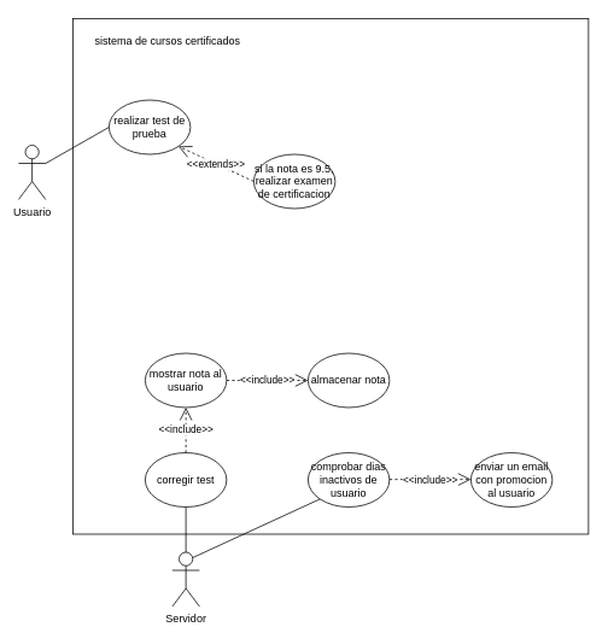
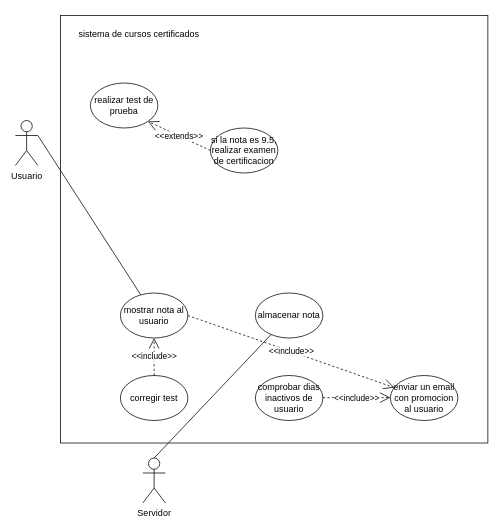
- <mxCell id="13" value="" style="endArrow=none;html=1;rounded=0;exitX=1;exitY=0.333;exitDx=0;exitDy=0;exitPerimeter=0;entryX=0;entryY=0.5;entryDx=0;entryDy=0;" edge="1" parent="1" source="4" target="5"><mxGeometry width="50" height="50" relative="1" as="geometry"><mxPoint x="310" y="380" as="sourcePoint" /><mxPoint x="360" y="330" as="targetPoint" /></mxGeometry></mxCell>
+ <mxCell id="13" value="" style="endArrow=none;html=1;rounded=0;exitX=1;exitY=0.333;exitDx=0;exitDy=0;exitPerimeter=0;" edge="1" parent="1" source="4" target="8"><mxGeometry width="50" height="50" relative="1" as="geometry"><mxPoint x="310" y="380" as="sourcePoint" /><mxPoint x="360" y="330" as="targetPoint" /></mxGeometry></mxCell>
- <mxCell id="18" value="&amp;lt;&amp;lt;include&amp;gt;&amp;gt;" style="endArrow=open;endSize=12;dashed=1;html=1;rounded=0;exitX=1;exitY=0.5;exitDx=0;exitDy=0;entryX=0;entryY=0.5;entryDx=0;entryDy=0;" edge="1" parent="1" source="8" target="9"><mxGeometry width="160" relative="1" as="geometry"><mxPoint x="215" y="510" as="sourcePoint" /><mxPoint x="215" y="460" as="targetPoint" /></mxGeometry></mxCell>
+ <mxCell id="18" value="&amp;lt;&amp;lt;include&amp;gt;&amp;gt;" style="endArrow=open;endSize=12;dashed=1;html=1;rounded=0;exitX=1;exitY=0.5;exitDx=0;exitDy=0;" edge="1" parent="1" source="8" target="11"><mxGeometry width="160" relative="1" as="geometry"><mxPoint x="215" y="510" as="sourcePoint" /><mxPoint x="215" y="460" as="targetPoint" /></mxGeometry></mxCell>
- <mxCell id="16" value="" style="endArrow=none;html=1;rounded=0;exitX=0.75;exitY=0.1;exitDx=0;exitDy=0;exitPerimeter=0;entryX=0;entryY=1;entryDx=0;entryDy=0;" edge="1" parent="1" source="6" target="10"><mxGeometry width="50" height="50" relative="1" as="geometry"><mxPoint x="310" y="380" as="sourcePoint" /><mxPoint x="360" y="330" as="targetPoint" /></mxGeometry></mxCell>
- <mxCell id="15" value="" style="endArrow=none;html=1;rounded=0;exitX=0.5;exitY=0;exitDx=0;exitDy=0;exitPerimeter=0;entryX=0.5;entryY=1;entryDx=0;entryDy=0;" edge="1" parent="1" source="6" target="7"><mxGeometry width="50" height="50" relative="1" as="geometry"><mxPoint x="310" y="380" as="sourcePoint" /><mxPoint x="360" y="330" as="targetPoint" /></mxGeometry></mxCell>
+ <mxCell id="15" value="" style="endArrow=none;html=1;rounded=0;exitX=0.5;exitY=0;exitDx=0;exitDy=0;exitPerimeter=0;" edge="1" parent="1" source="6" target="9"><mxGeometry width="50" height="50" relative="1" as="geometry"><mxPoint x="310" y="380" as="sourcePoint" /><mxPoint x="360" y="330" as="targetPoint" /></mxGeometry></mxCell>
